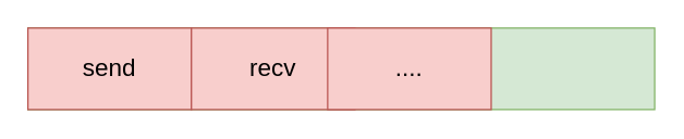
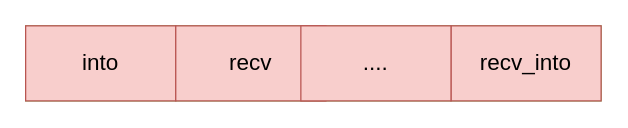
- <mxCell id="4" value="&lt;font style=&quot;font-size: 18px&quot;&gt;send&lt;/font&gt;" style="rounded=0;whiteSpace=wrap;html=1;fillColor=#f8cecc;strokeColor=#b85450;" parent="1" vertex="1"><mxGeometry x="20" y="20" width="120" height="60" as="geometry" /></mxCell>
+ <mxCell id="4" value="&lt;font style=&quot;font-size: 18px&quot;&gt;into&lt;/font&gt;" style="rounded=0;whiteSpace=wrap;html=1;fillColor=#f8cecc;strokeColor=#b85450;" parent="1" vertex="1"><mxGeometry x="20" y="20" width="120" height="60" as="geometry" /></mxCell>
+ <mxCell id="3" value="&lt;font style=&quot;font-size: 18px&quot;&gt;recv_into&lt;/font&gt;" style="rounded=0;whiteSpace=wrap;html=1;fillColor=#f8cecc;strokeColor=#b85450;" parent="1" vertex="1"><mxGeometry x="360" y="20" width="120" height="60" as="geometry" /></mxCell>
